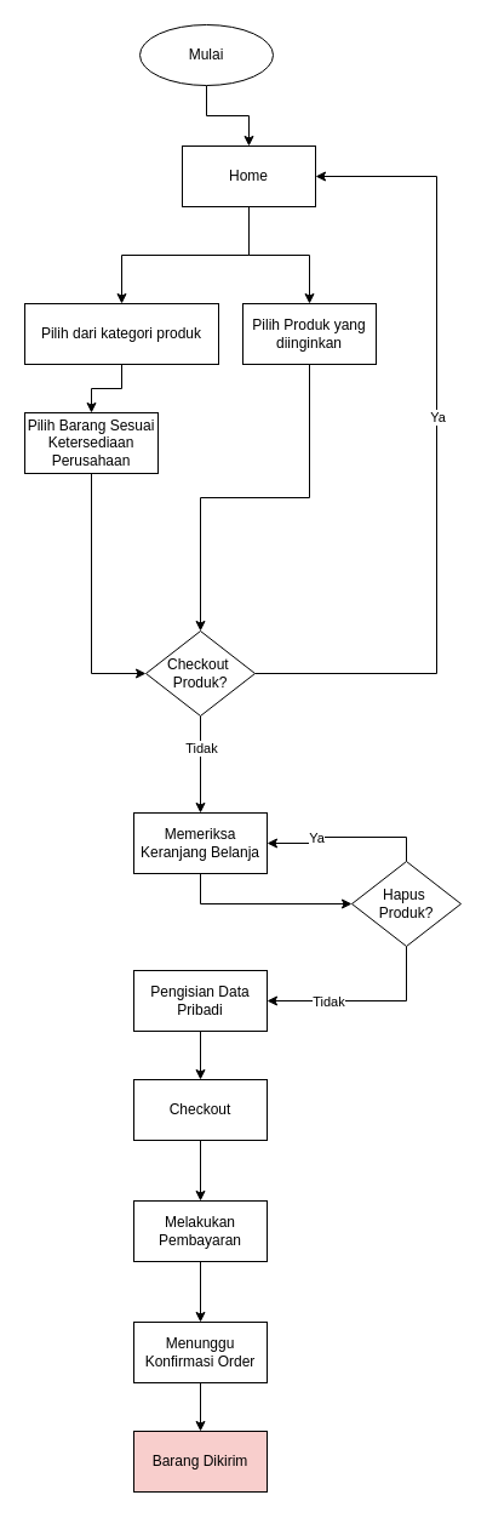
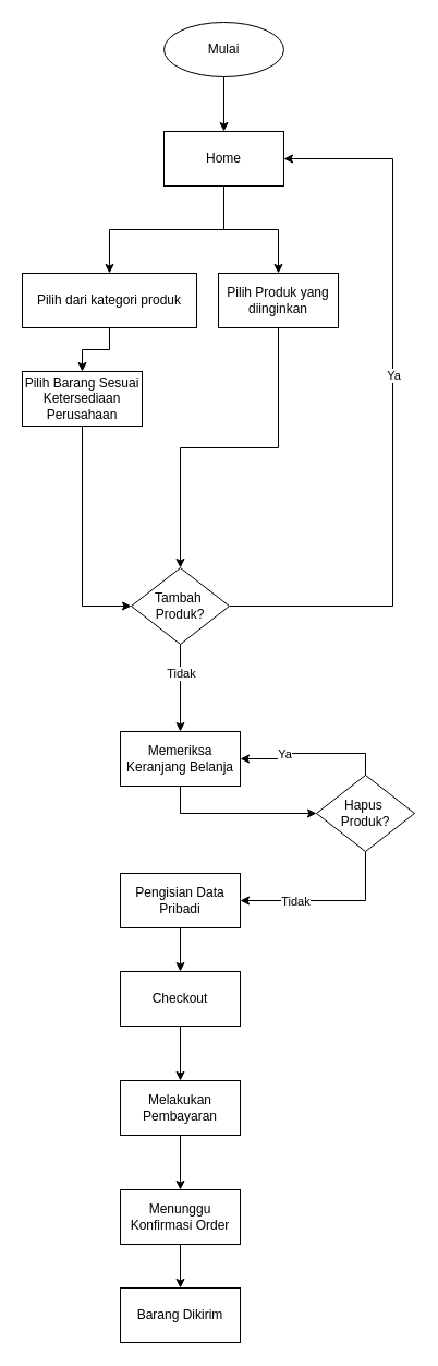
- <mxCell id="33" value="Mulai" style="ellipse;whiteSpace=wrap;html=1;" vertex="1" parent="1"><mxGeometry x="115" y="20" width="110" height="50" as="geometry" /></mxCell>
+ <mxCell id="33" value="Mulai" style="ellipse;whiteSpace=wrap;html=1;" vertex="1" parent="1"><mxGeometry x="150" y="20" width="110" height="50" as="geometry" /></mxCell>
- <mxCell id="13" value="Checkout&amp;nbsp;&lt;div&gt;Produk?&lt;/div&gt;" style="rhombus;whiteSpace=wrap;html=1;" vertex="1" parent="1"><mxGeometry x="120" y="520" width="90" height="70" as="geometry" /></mxCell>
+ <mxCell id="13" value="Tambah&amp;nbsp;&lt;div&gt;Produk?&lt;/div&gt;" style="rhombus;whiteSpace=wrap;html=1;" vertex="1" parent="1"><mxGeometry x="120" y="520" width="90" height="70" as="geometry" /></mxCell>
- <mxCell id="31" value="Barang Dikirim" style="rounded=0;whiteSpace=wrap;html=1;fillColor=#f8cecc;" vertex="1" parent="1"><mxGeometry x="110" y="1180" width="110" height="50" as="geometry" /></mxCell>
+ <mxCell id="31" value="Barang Dikirim" style="rounded=0;whiteSpace=wrap;html=1;" vertex="1" parent="1"><mxGeometry x="110" y="1180" width="110" height="50" as="geometry" /></mxCell>
